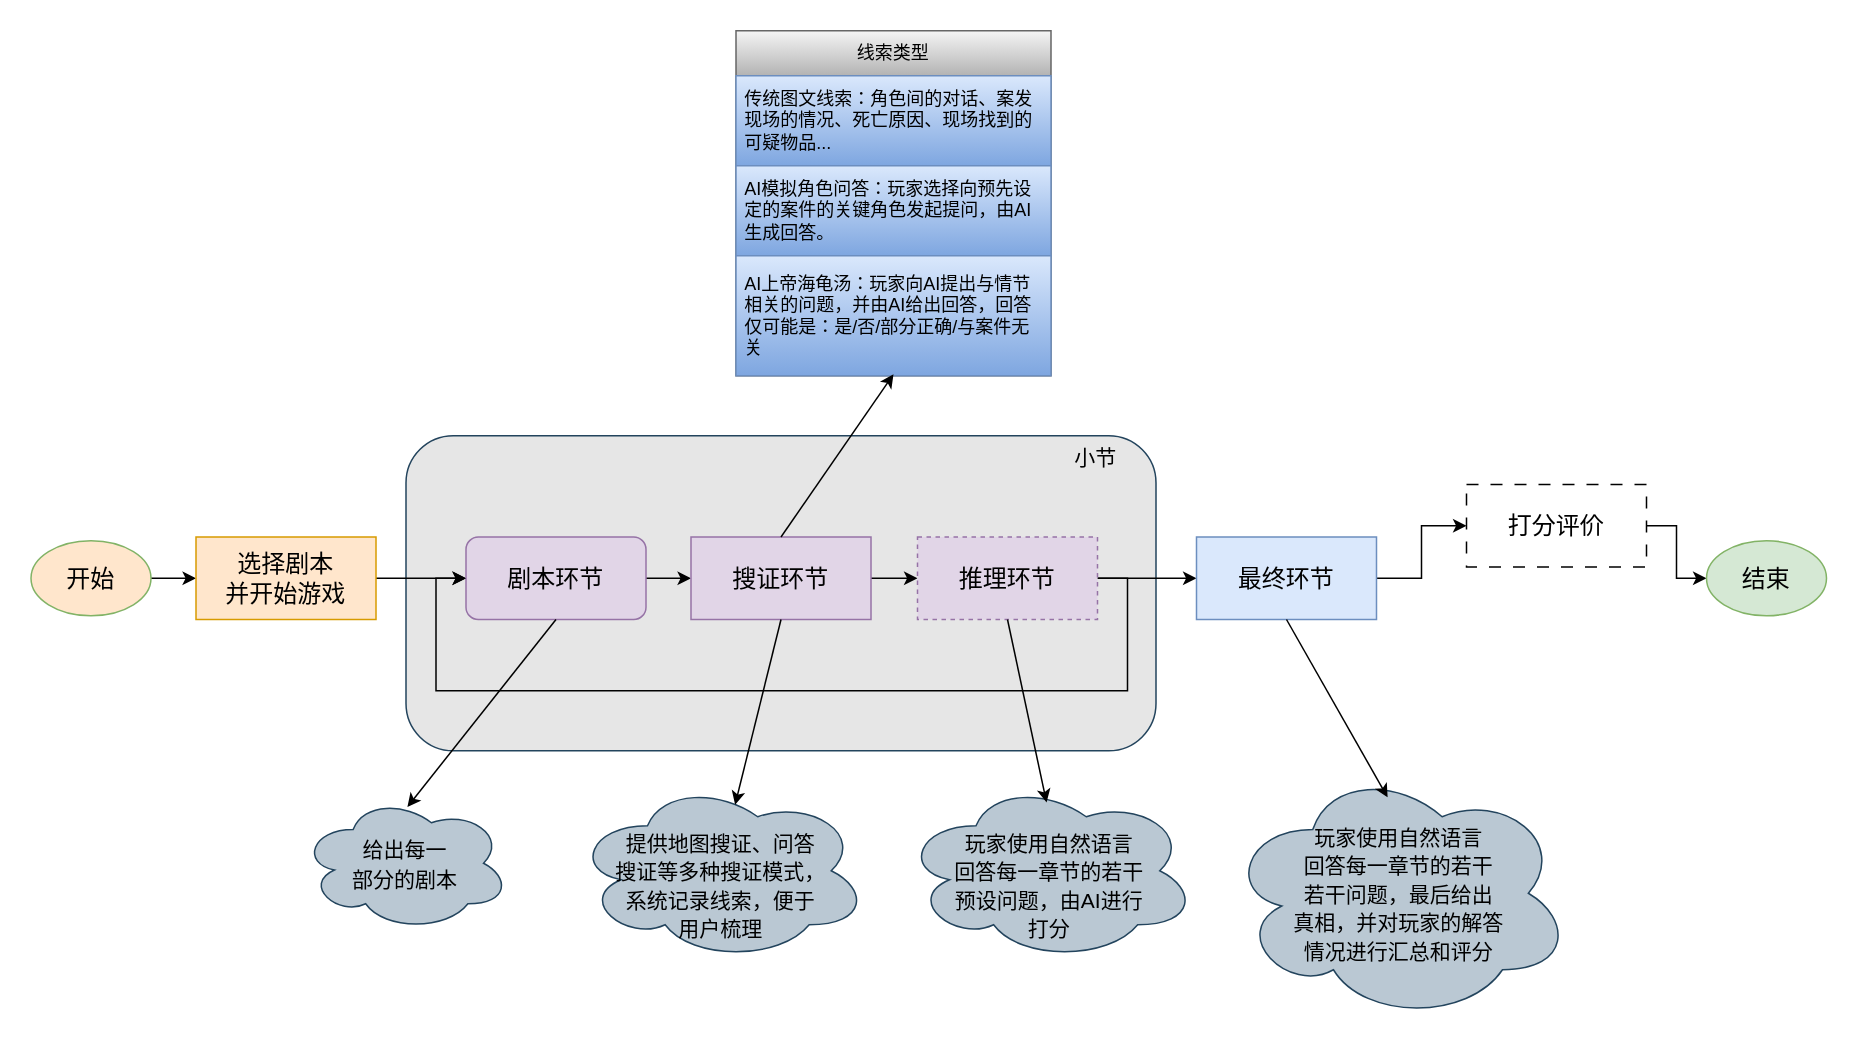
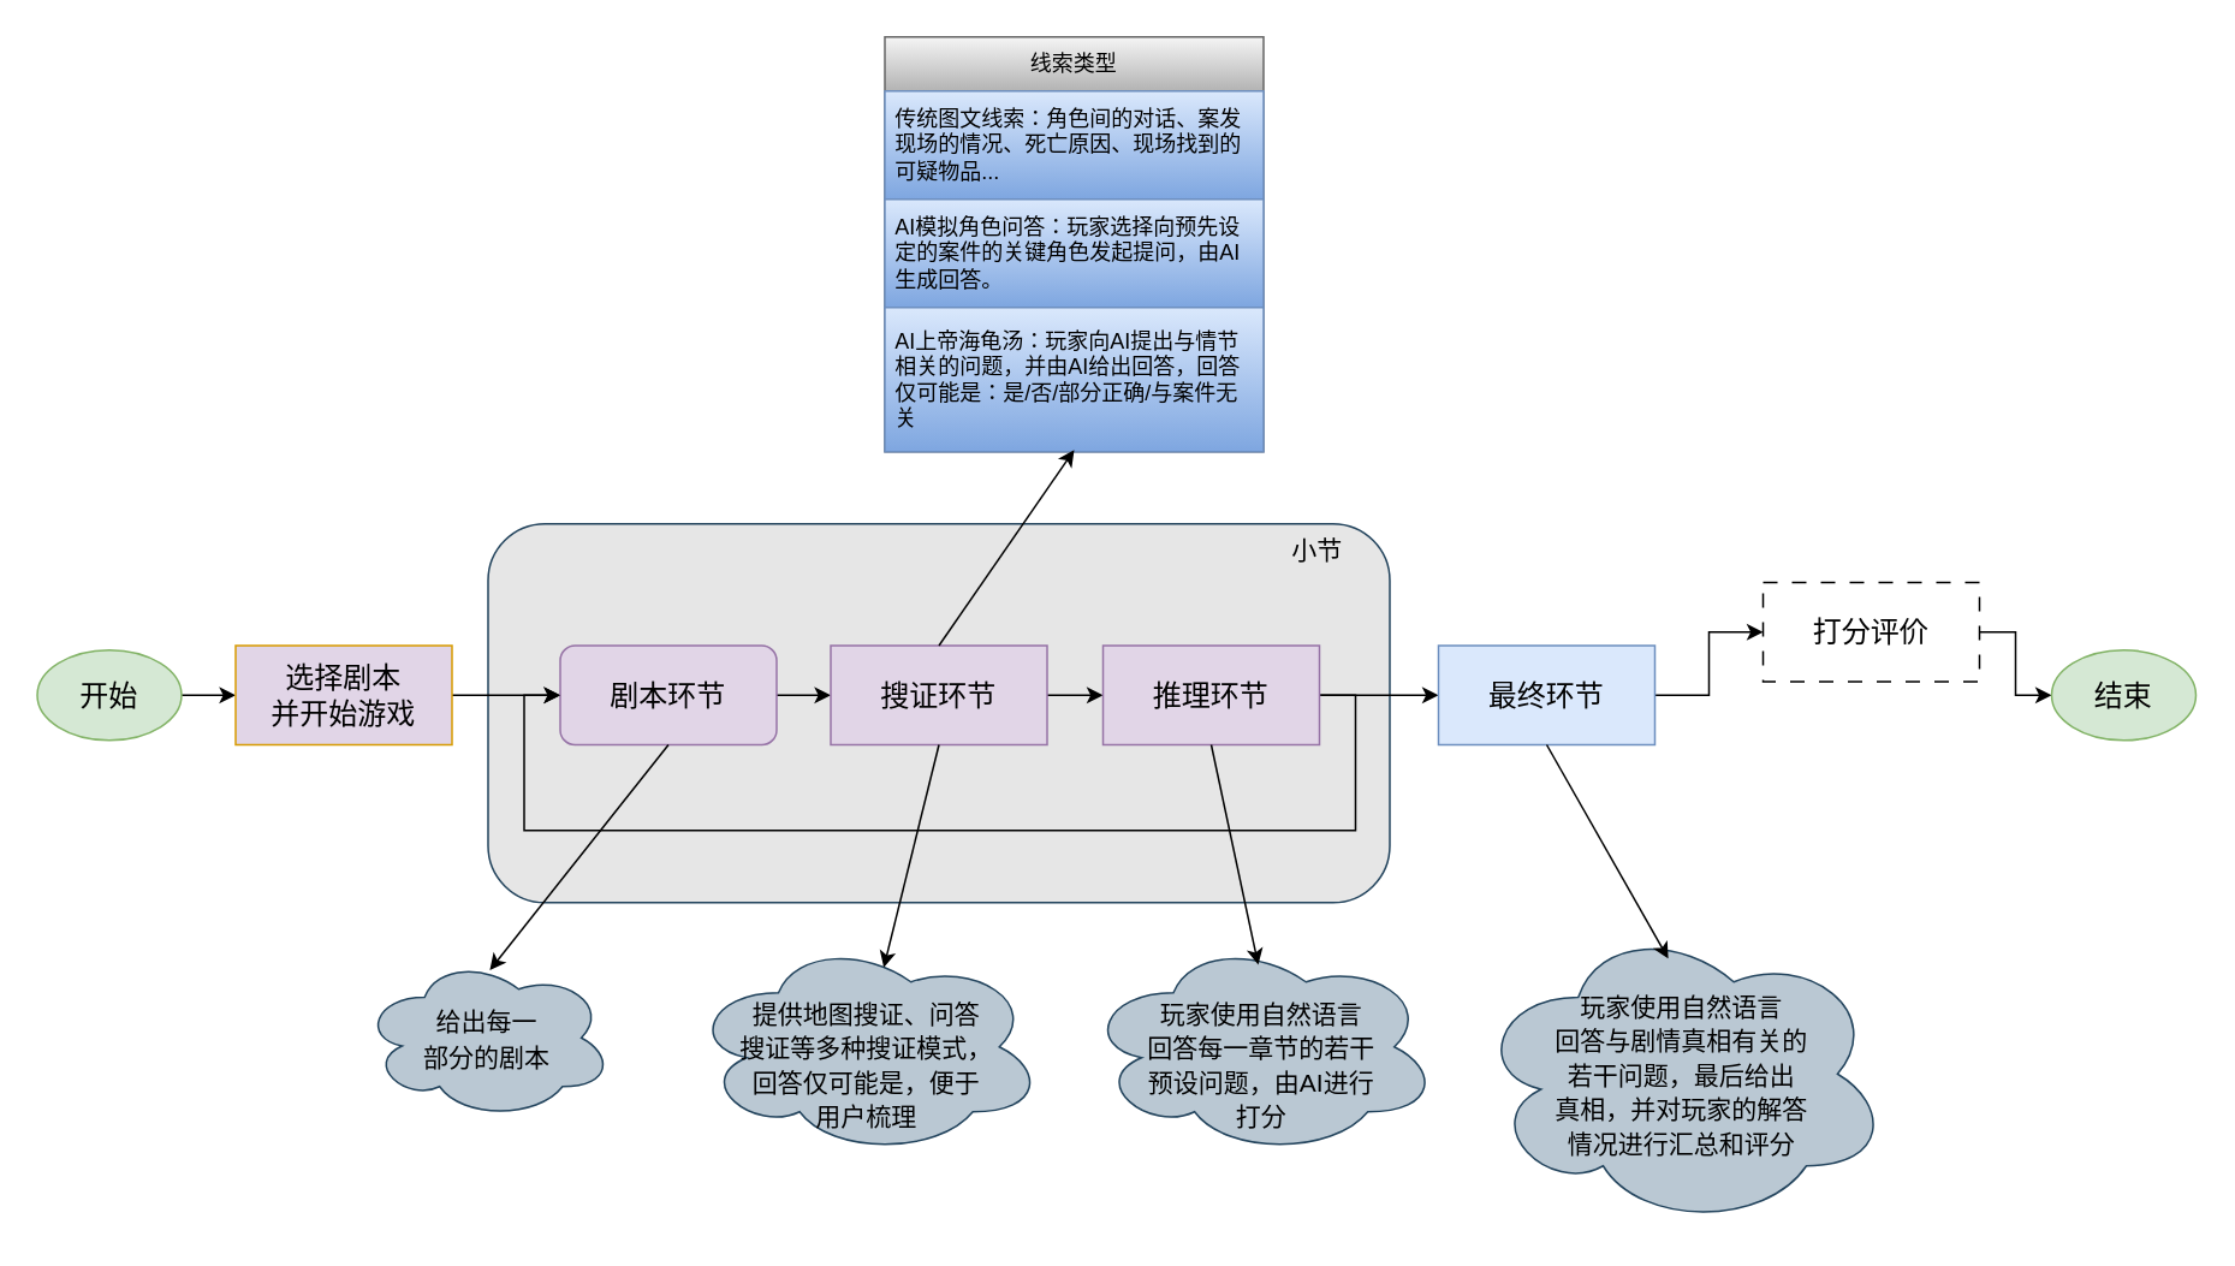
- <mxCell id="4" value="&lt;font style=&quot;font-size: 16px;&quot;&gt;开始&lt;/font&gt;" style="ellipse;whiteSpace=wrap;html=1;fillColor=#ffe6cc;strokeColor=#82b366;" vertex="1" parent="1"><mxGeometry x="20" y="360" width="80" height="50" as="geometry" /></mxCell>
+ <mxCell id="4" value="&lt;font style=&quot;font-size: 16px;&quot;&gt;开始&lt;/font&gt;" style="ellipse;whiteSpace=wrap;html=1;fillColor=#d5e8d4;strokeColor=#82b366;" vertex="1" parent="1"><mxGeometry x="20" y="360" width="80" height="50" as="geometry" /></mxCell>
- <mxCell id="6" value="&lt;font style=&quot;font-size: 16px;&quot;&gt;选择剧本&lt;/font&gt;&lt;div&gt;&lt;font style=&quot;font-size: 16px;&quot;&gt;并开始游戏&lt;/font&gt;&lt;/div&gt;" style="rounded=0;whiteSpace=wrap;html=1;fillColor=#ffe6cc;strokeColor=#d79b00;" vertex="1" parent="1"><mxGeometry x="130" y="357.5" width="120" height="55" as="geometry" /></mxCell>
+ <mxCell id="6" value="&lt;font style=&quot;font-size: 16px;&quot;&gt;选择剧本&lt;/font&gt;&lt;div&gt;&lt;font style=&quot;font-size: 16px;&quot;&gt;并开始游戏&lt;/font&gt;&lt;/div&gt;" style="rounded=0;whiteSpace=wrap;html=1;fillColor=#e1d5e7;strokeColor=#d79b00;" vertex="1" parent="1"><mxGeometry x="130" y="357.5" width="120" height="55" as="geometry" /></mxCell>
- <mxCell id="13" value="&lt;span style=&quot;font-size: 16px;&quot;&gt;推理环节&lt;/span&gt;" style="rounded=0;whiteSpace=wrap;html=1;fillColor=#e1d5e7;strokeColor=#9673a6;dashed=1;" vertex="1" parent="1"><mxGeometry x="611" y="357.5" width="120" height="55" as="geometry" /></mxCell>
+ <mxCell id="13" value="&lt;span style=&quot;font-size: 16px;&quot;&gt;推理环节&lt;/span&gt;" style="rounded=0;whiteSpace=wrap;html=1;fillColor=#e1d5e7;strokeColor=#9673a6;" vertex="1" parent="1"><mxGeometry x="611" y="357.5" width="120" height="55" as="geometry" /></mxCell>
- <mxCell id="19" value="&lt;div&gt;&lt;span style=&quot;font-size: 14px;&quot;&gt;&lt;br&gt;&lt;/span&gt;&lt;/div&gt;&lt;span style=&quot;font-size: 14px;&quot;&gt;提供地图搜证、问答&lt;/span&gt;&lt;div&gt;&lt;span style=&quot;font-size: 14px;&quot;&gt;搜证等多种搜证模式，&lt;/span&gt;&lt;/div&gt;&lt;div&gt;&lt;span style=&quot;font-size: 14px;&quot;&gt;系统记录线索，便于&lt;/span&gt;&lt;/div&gt;&lt;div&gt;&lt;span style=&quot;font-size: 14px;&quot;&gt;用户梳理&lt;/span&gt;&lt;/div&gt;" style="ellipse;shape=cloud;whiteSpace=wrap;html=1;fontSize=16;fillColor=#bac8d3;strokeColor=#23445d;" vertex="1" parent="1"><mxGeometry x="382" y="520" width="196" height="120" as="geometry" /></mxCell>
+ <mxCell id="19" value="&lt;div&gt;&lt;span style=&quot;font-size: 14px;&quot;&gt;&lt;br&gt;&lt;/span&gt;&lt;/div&gt;&lt;span style=&quot;font-size: 14px;&quot;&gt;提供地图搜证、问答&lt;/span&gt;&lt;div&gt;&lt;span style=&quot;font-size: 14px;&quot;&gt;搜证等多种搜证模式，&lt;/span&gt;&lt;/div&gt;&lt;div&gt;&lt;span style=&quot;font-size: 14px;&quot;&gt;回答仅可能是，便于&lt;/span&gt;&lt;/div&gt;&lt;div&gt;&lt;span style=&quot;font-size: 14px;&quot;&gt;用户梳理&lt;/span&gt;&lt;/div&gt;" style="ellipse;shape=cloud;whiteSpace=wrap;html=1;fontSize=16;fillColor=#bac8d3;strokeColor=#23445d;" vertex="1" parent="1"><mxGeometry x="382" y="520" width="196" height="120" as="geometry" /></mxCell>
- <mxCell id="23" value="&lt;div&gt;&lt;span style=&quot;font-size: 14px; background-color: initial;&quot;&gt;玩家使用自然语言&lt;/span&gt;&lt;br&gt;&lt;/div&gt;&lt;div&gt;&lt;font style=&quot;font-size: 14px;&quot;&gt;回答每一章节的若干&lt;/font&gt;&lt;/div&gt;&lt;div&gt;&lt;font style=&quot;font-size: 14px;&quot;&gt;若干问题，最后给出&lt;/font&gt;&lt;/div&gt;&lt;div&gt;&lt;font style=&quot;font-size: 14px;&quot;&gt;真相，并对玩家的解答&lt;/font&gt;&lt;/div&gt;&lt;div&gt;&lt;font style=&quot;font-size: 14px;&quot;&gt;情况进行汇总和评分&lt;br&gt;&lt;/font&gt;&lt;/div&gt;" style="ellipse;shape=cloud;whiteSpace=wrap;html=1;fontSize=16;fillColor=#bac8d3;strokeColor=#23445d;" vertex="1" parent="1"><mxGeometry x="817" y="510" width="230" height="170" as="geometry" /></mxCell>
+ <mxCell id="23" value="&lt;div&gt;&lt;span style=&quot;font-size: 14px; background-color: initial;&quot;&gt;玩家使用自然语言&lt;/span&gt;&lt;br&gt;&lt;/div&gt;&lt;div&gt;&lt;font style=&quot;font-size: 14px;&quot;&gt;回答与剧情真相有关的&lt;/font&gt;&lt;/div&gt;&lt;div&gt;&lt;font style=&quot;font-size: 14px;&quot;&gt;若干问题，最后给出&lt;/font&gt;&lt;/div&gt;&lt;div&gt;&lt;font style=&quot;font-size: 14px;&quot;&gt;真相，并对玩家的解答&lt;/font&gt;&lt;/div&gt;&lt;div&gt;&lt;font style=&quot;font-size: 14px;&quot;&gt;情况进行汇总和评分&lt;br&gt;&lt;/font&gt;&lt;/div&gt;" style="ellipse;shape=cloud;whiteSpace=wrap;html=1;fontSize=16;fillColor=#bac8d3;strokeColor=#23445d;" vertex="1" parent="1"><mxGeometry x="817" y="510" width="230" height="170" as="geometry" /></mxCell>
